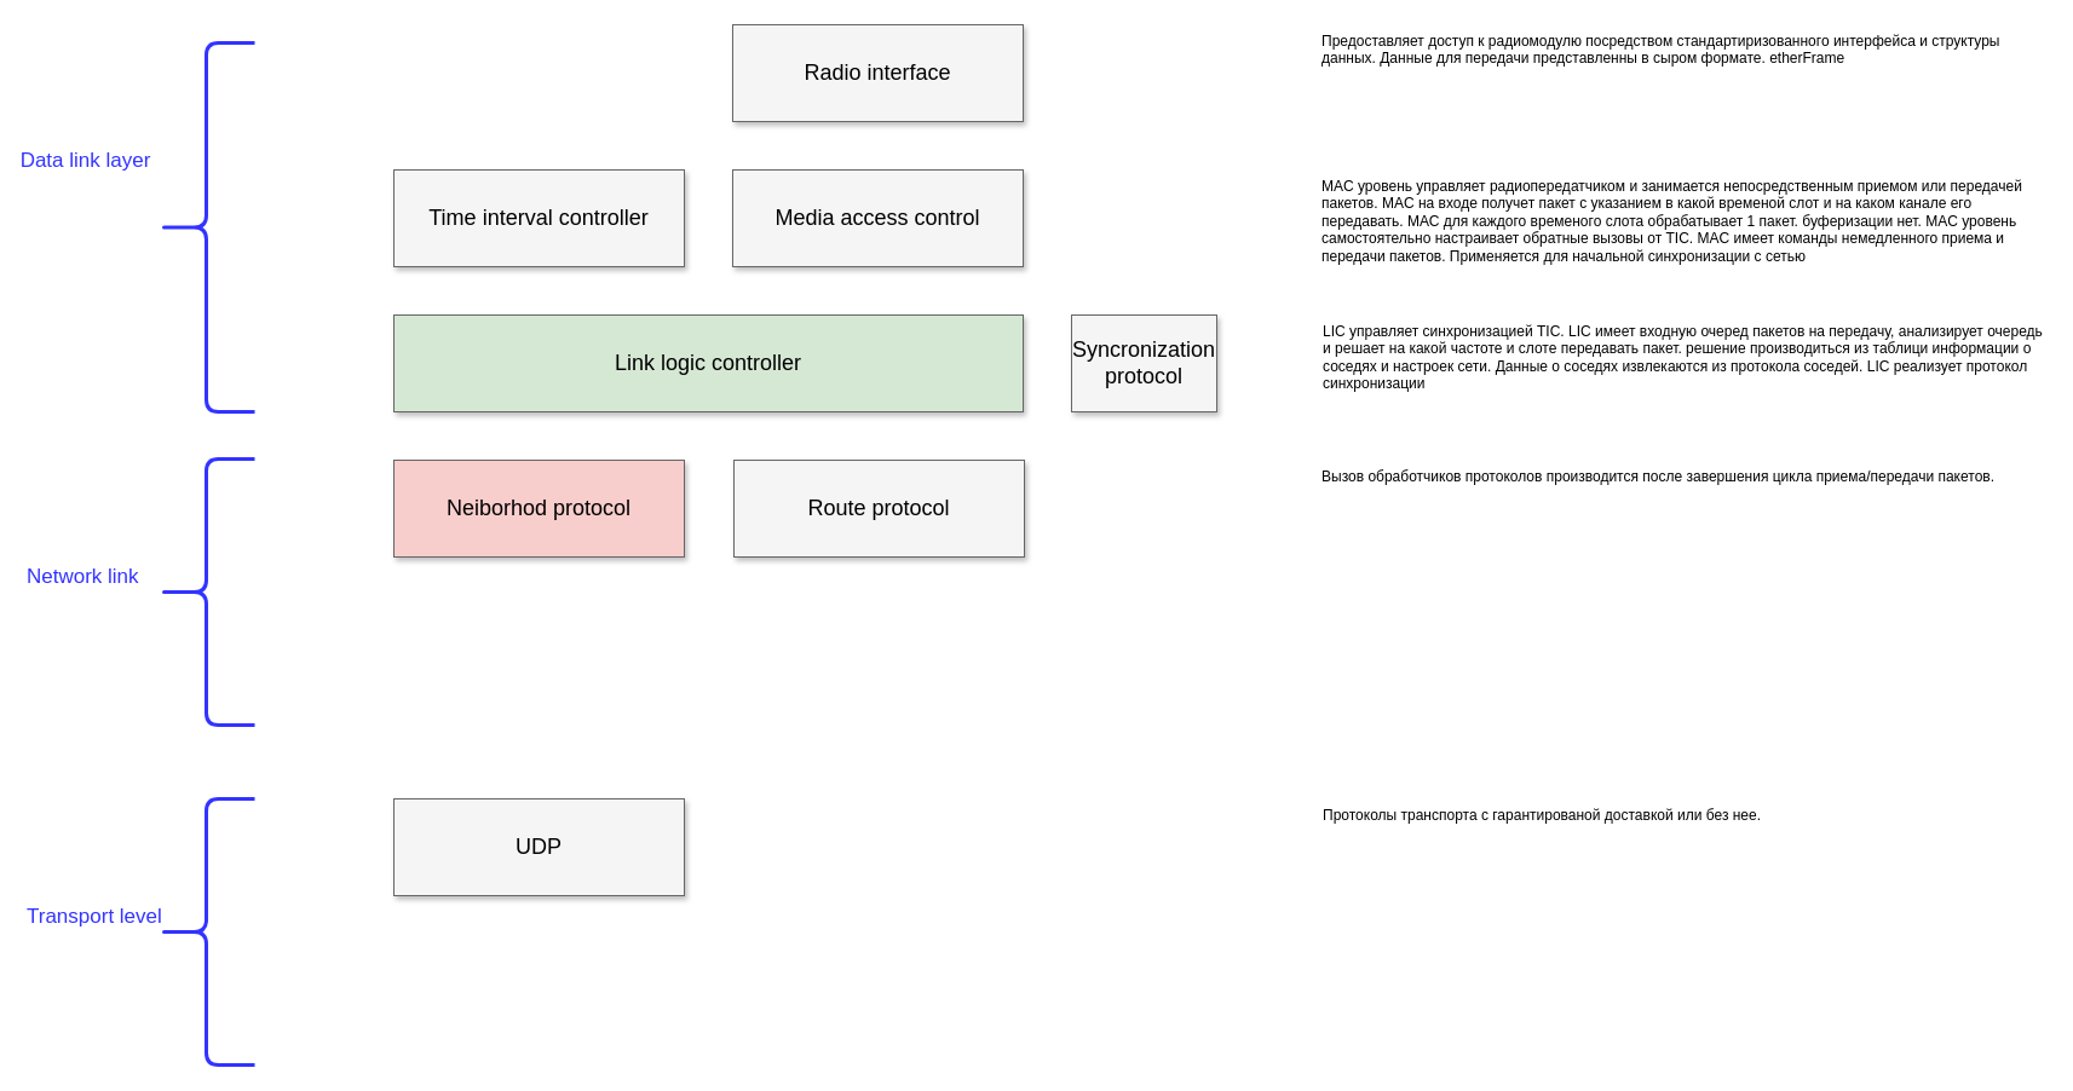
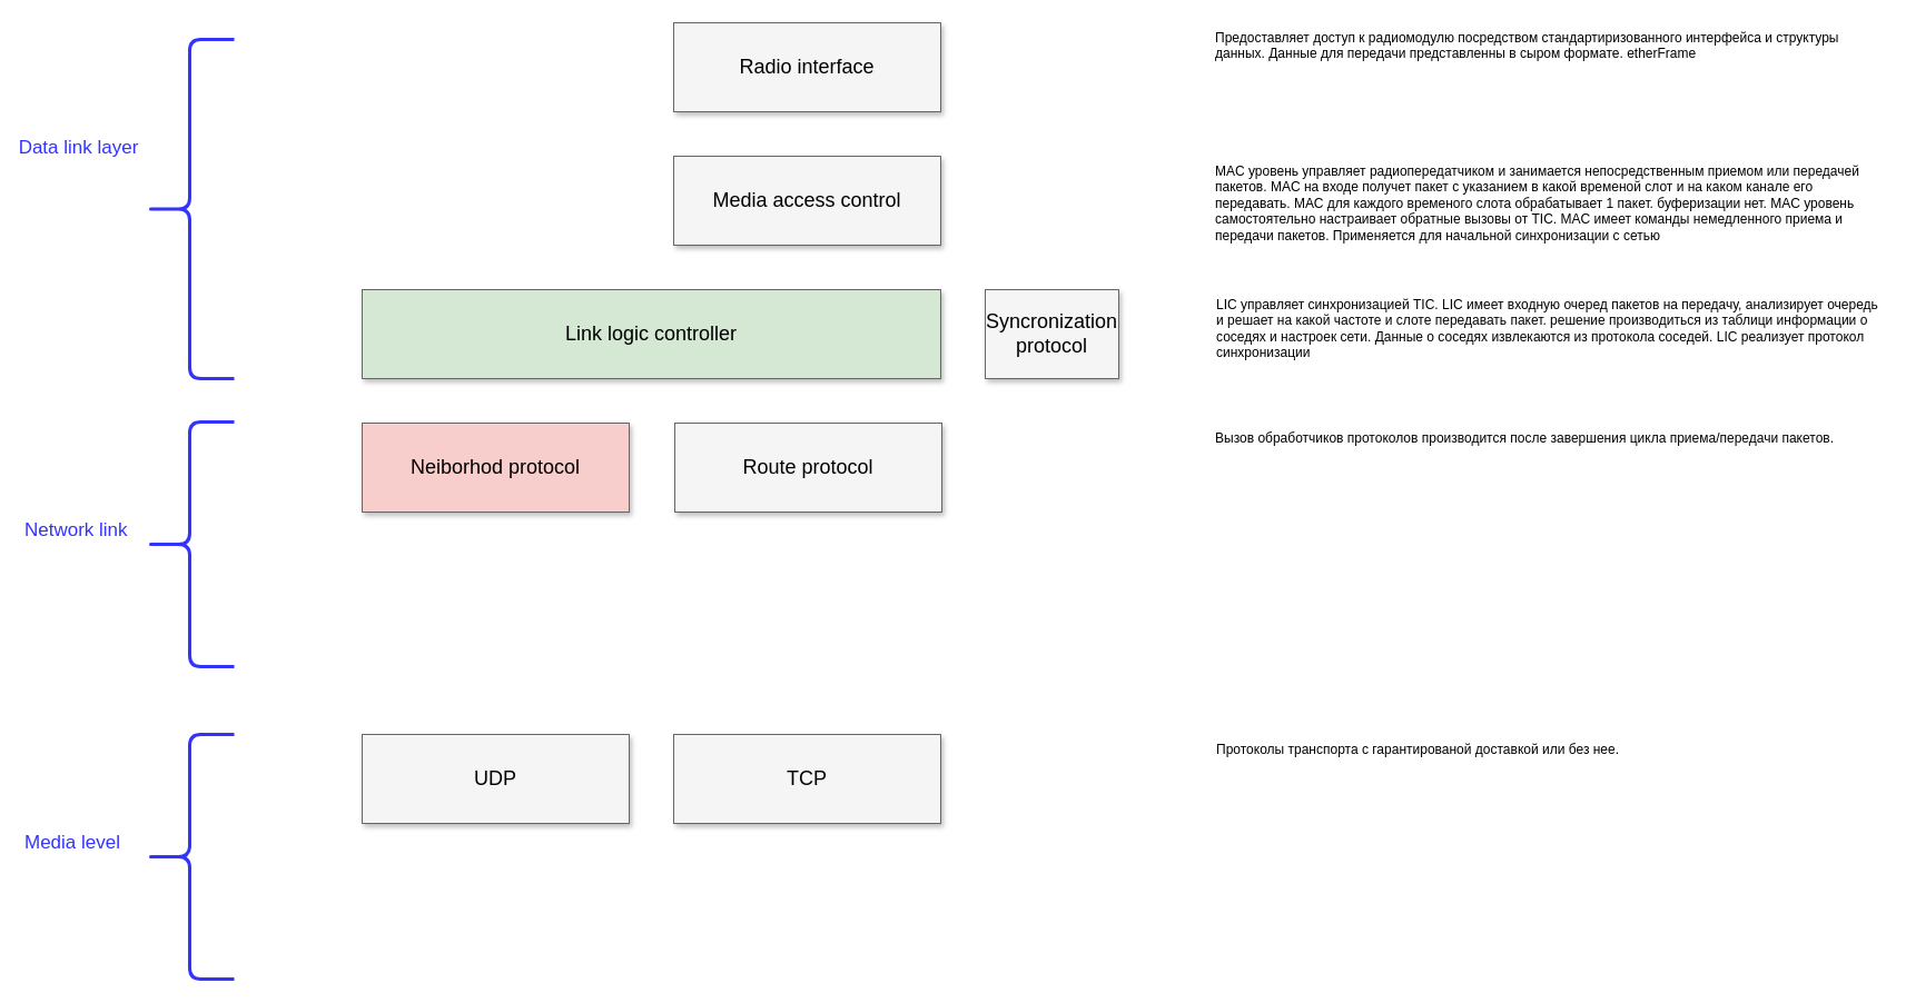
- <mxCell id="3" value="Time interval controller" style="whiteSpace=wrap;html=1;shadow=1;fontSize=18;fillColor=#f5f5f5;strokeColor=#666666;" parent="1" vertex="1"><mxGeometry x="325" y="140" width="240" height="80" as="geometry" /></mxCell>
+ <mxCell id="18" value="TCP" style="whiteSpace=wrap;html=1;shadow=1;fontSize=18;fillColor=#f5f5f5;strokeColor=#666666;" parent="1" vertex="1"><mxGeometry x="605" y="660" width="240" height="80" as="geometry" /></mxCell>
- <mxCell id="16" value="Transport level" style="text;html=1;resizable=0;points=[];autosize=1;align=left;verticalAlign=top;spacingTop=-4;fontSize=17;fontColor=#3333FF;" parent="1" vertex="1"><mxGeometry x="20" y="745" width="130" height="20" as="geometry" /></mxCell>
+ <mxCell id="16" value="Media level" style="text;html=1;resizable=0;points=[];autosize=1;align=left;verticalAlign=top;spacingTop=-4;fontSize=17;fontColor=#3333FF;" parent="1" vertex="1"><mxGeometry x="20" y="745" width="130" height="20" as="geometry" /></mxCell>
